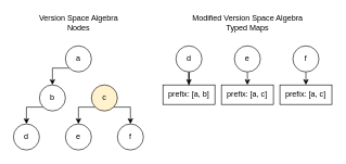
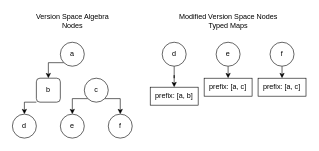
- <mxCell id="22" value="Modified Version Space Algebra&lt;br&gt;Typed Maps" style="text;html=1;align=center;verticalAlign=middle;resizable=0;points=[];autosize=1;" parent="1" vertex="1"><mxGeometry x="285" y="20" width="190" height="30" as="geometry" /></mxCell>
+ <mxCell id="22" value="Modified Version Space Nodes&lt;br&gt;Typed Maps" style="text;html=1;align=center;verticalAlign=middle;resizable=0;points=[];autosize=1;" parent="1" vertex="1"><mxGeometry x="285" y="20" width="190" height="30" as="geometry" /></mxCell>
- <mxCell id="14" value="&amp;nbsp; prefix: [a, b]&lt;br&gt;" style="rounded=0;whiteSpace=wrap;html=1;align=left;" parent="1" vertex="1"><mxGeometry x="250" y="130" width="80" height="30" as="geometry" /></mxCell>
+ <mxCell id="14" value="&amp;nbsp; prefix: [a, b]&lt;br&gt;" style="rounded=0;whiteSpace=wrap;html=1;align=left;" parent="1" vertex="1"><mxGeometry x="250" y="145" width="80" height="30" as="geometry" /></mxCell>
- <mxCell id="3" value="b" style="ellipse;whiteSpace=wrap;html=1;aspect=fixed;" parent="1" vertex="1"><mxGeometry x="60" y="130" width="40" height="40" as="geometry" /></mxCell>
+ <mxCell id="3" value="b" style="whiteSpace=wrap;html=1;aspect=fixed;rounded=1;" parent="1" vertex="1"><mxGeometry x="60" y="130" width="40" height="40" as="geometry" /></mxCell>
- <mxCell id="6" value="c" style="ellipse;whiteSpace=wrap;html=1;aspect=fixed;fillColor=#fff2cc;" parent="1" vertex="1"><mxGeometry x="140" y="130" width="40" height="40" as="geometry" /></mxCell>
+ <mxCell id="6" value="c" style="ellipse;whiteSpace=wrap;html=1;aspect=fixed;" parent="1" vertex="1"><mxGeometry x="140" y="130" width="40" height="40" as="geometry" /></mxCell>
